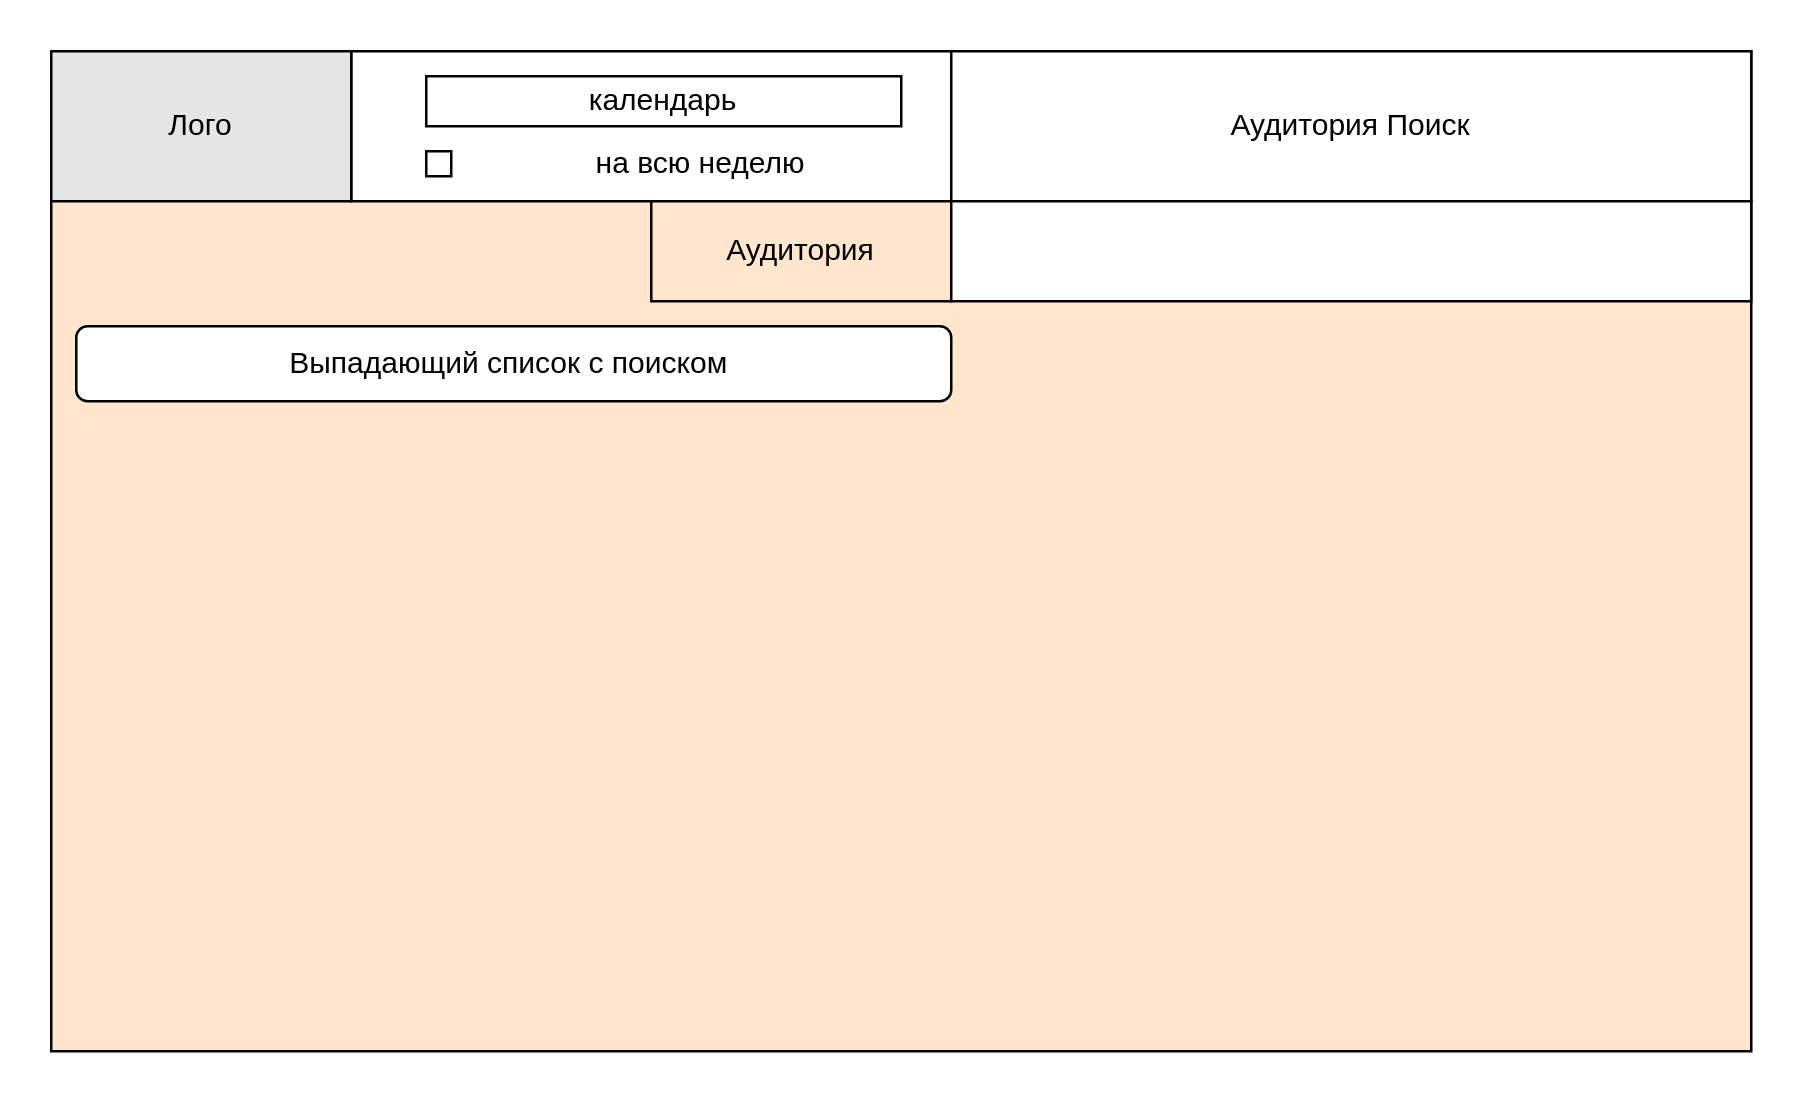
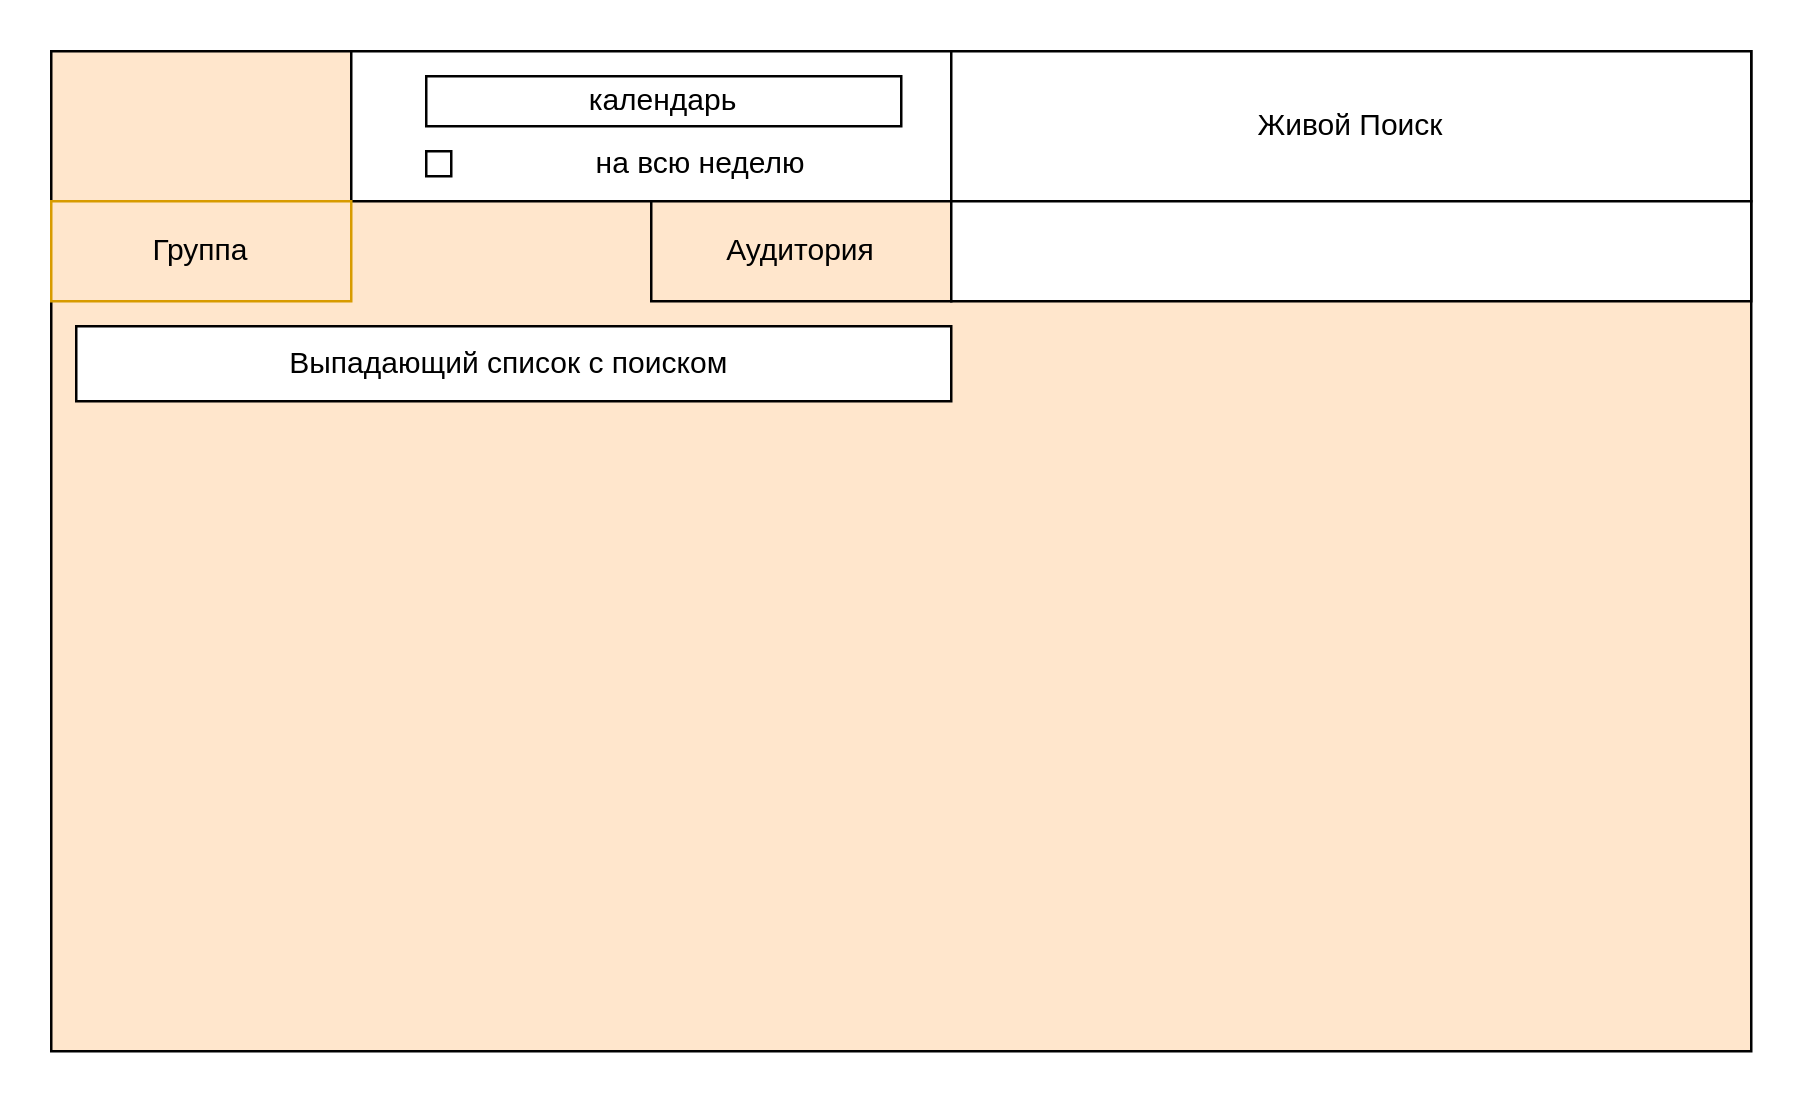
- <mxCell id="13" value="Лого" style="rounded=0;whiteSpace=wrap;html=1;fillColor=#E6E6E6;" vertex="1" parent="1"><mxGeometry width="120" height="60" as="geometry" x="20" y="20" /></mxCell>
- <mxCell id="7" value="&lt;font style=&quot;vertical-align: inherit&quot;&gt;&lt;font style=&quot;vertical-align: inherit&quot;&gt;Аудитория Поиск&lt;br&gt;&lt;/font&gt;&lt;/font&gt;" style="rounded=0;whiteSpace=wrap;html=1;" vertex="1" parent="1"><mxGeometry x="380" width="320" height="60" as="geometry" y="20" /></mxCell>
+ <mxCell id="7" value="&lt;font style=&quot;vertical-align: inherit&quot;&gt;&lt;font style=&quot;vertical-align: inherit&quot;&gt;Живой Поиск&lt;br&gt;&lt;/font&gt;&lt;/font&gt;" style="rounded=0;whiteSpace=wrap;html=1;" vertex="1" parent="1"><mxGeometry x="380" width="320" height="60" as="geometry" y="20" /></mxCell>
+ <mxCell id="10" value="Группа" style="rounded=0;whiteSpace=wrap;html=1;fillColor=#ffe6cc;strokeColor=#d79b00;" vertex="1" parent="9"><mxGeometry width="120" height="40" as="geometry" /></mxCell>
- <mxCell id="8" value="Выпадающий список с поиском&amp;nbsp;" style="whiteSpace=wrap;html=1;strokeColor=#000000;rounded=1;" vertex="1" parent="1"><mxGeometry x="30" y="130" width="350" height="30" as="geometry" /></mxCell>
+ <mxCell id="8" value="Выпадающий список с поиском&amp;nbsp;" style="rounded=0;whiteSpace=wrap;html=1;strokeColor=#000000;" vertex="1" parent="1"><mxGeometry x="30" y="130" width="350" height="30" as="geometry" /></mxCell>
